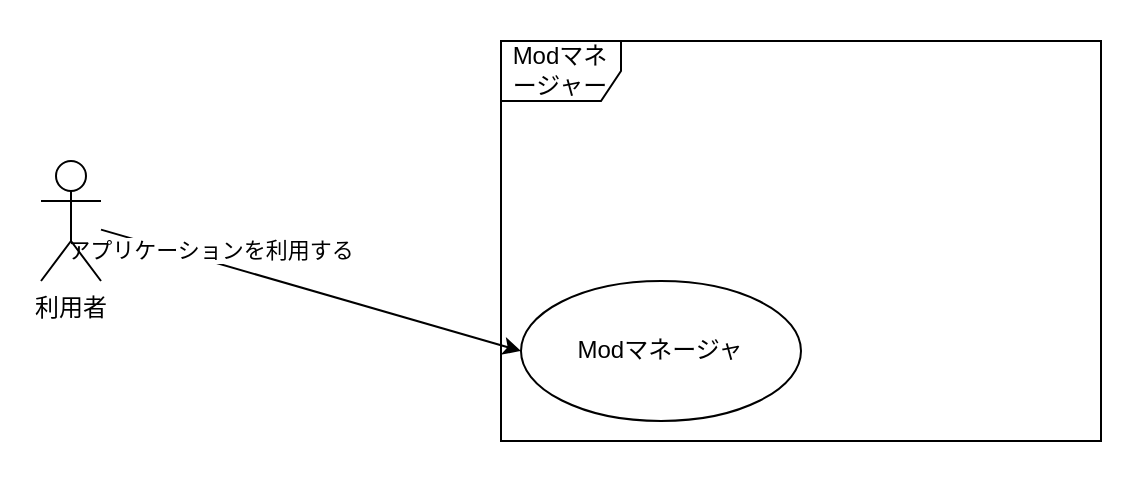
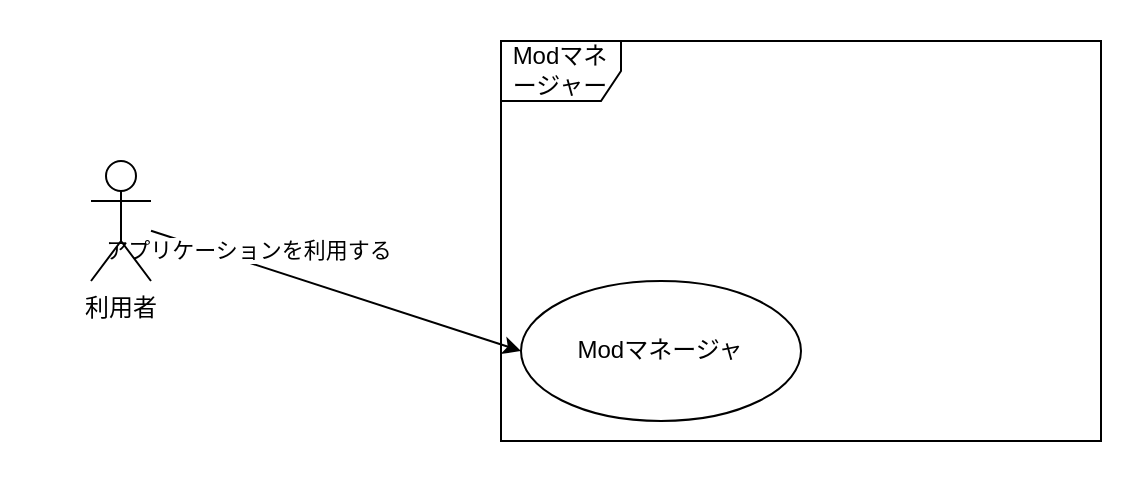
- <mxCell id="5" value="利用者&lt;br&gt;" style="shape=umlActor;verticalLabelPosition=bottom;verticalAlign=top;html=1;" vertex="1" parent="1"><mxGeometry x="20" y="80" width="30" height="60" as="geometry" /></mxCell>
+ <mxCell id="5" value="利用者&lt;br&gt;" style="shape=umlActor;verticalLabelPosition=bottom;verticalAlign=top;html=1;" vertex="1" parent="1"><mxGeometry x="45" y="80" width="30" height="60" as="geometry" /></mxCell>
